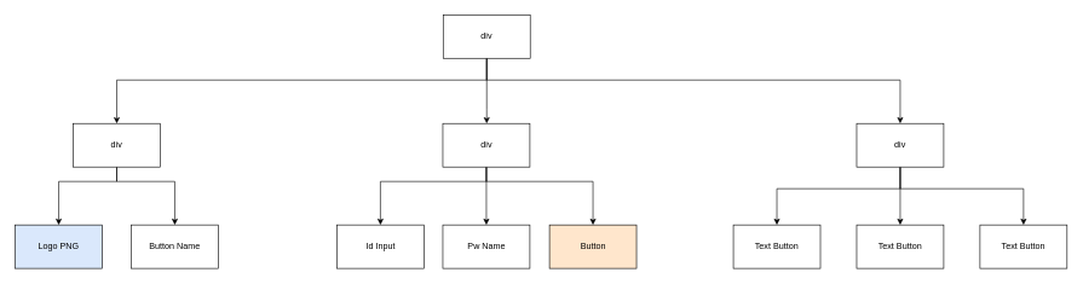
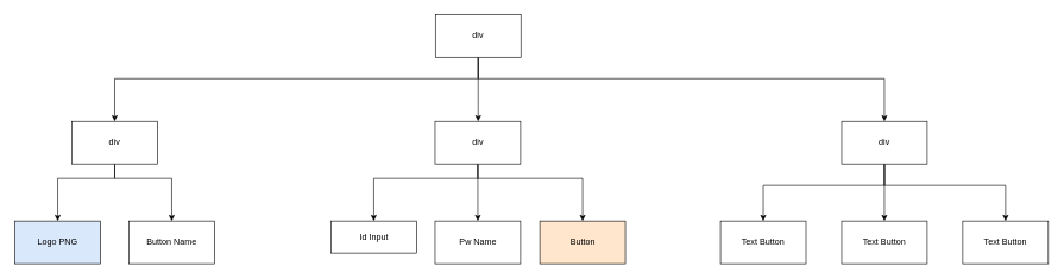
- <mxCell id="19" value="Id Input" style="rounded=0;whiteSpace=wrap;html=1;" vertex="1" parent="1"><mxGeometry x="463.5" y="310" width="120" height="60" as="geometry" /></mxCell>
+ <mxCell id="19" value="Id Input" style="rounded=0;whiteSpace=wrap;html=1;" vertex="1" parent="1"><mxGeometry x="463.5" y="310" width="120" height="45" as="geometry" /></mxCell>
